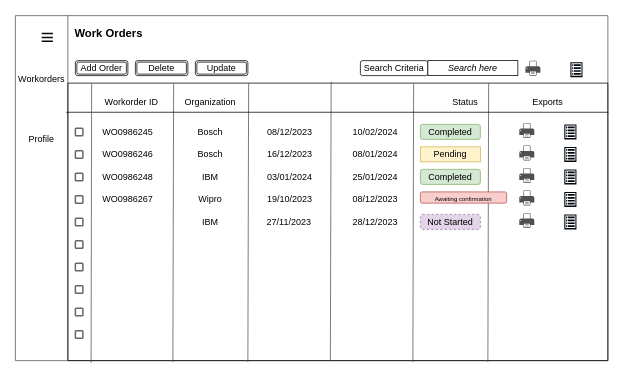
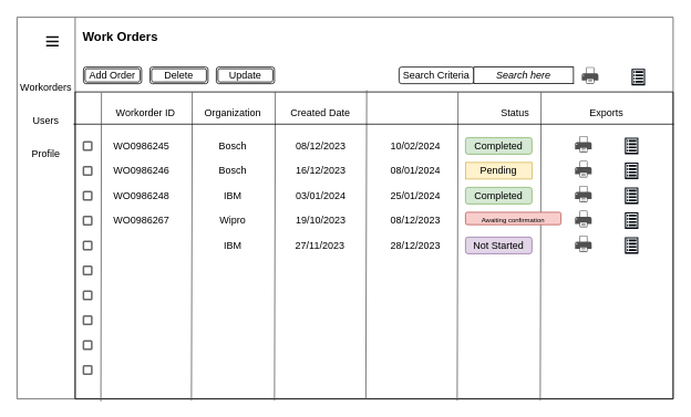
+ <mxCell id="30" value="Created Date" style="text;html=1;align=center;verticalAlign=middle;whiteSpace=wrap;rounded=0;" vertex="1" parent="17"><mxGeometry x="258" y="10" width="75" height="30" as="geometry" /></mxCell>
+ <mxCell id="14" value="Users" style="text;html=1;align=center;verticalAlign=middle;whiteSpace=wrap;rounded=0;" vertex="1" parent="2"><mxGeometry y="110" width="70" height="30" as="geometry" /></mxCell>
- <mxCell id="51" value="Not Started" style="rounded=1;whiteSpace=wrap;html=1;fillColor=#e1d5e7;strokeColor=#9673a6;dashed=1;" vertex="1" parent="17"><mxGeometry x="470" y="175" width="80" height="20" as="geometry" /></mxCell>
+ <mxCell id="51" value="Not Started" style="rounded=1;whiteSpace=wrap;html=1;fillColor=#e1d5e7;strokeColor=#9673a6;" vertex="1" parent="17"><mxGeometry x="470" y="175" width="80" height="20" as="geometry" /></mxCell>
